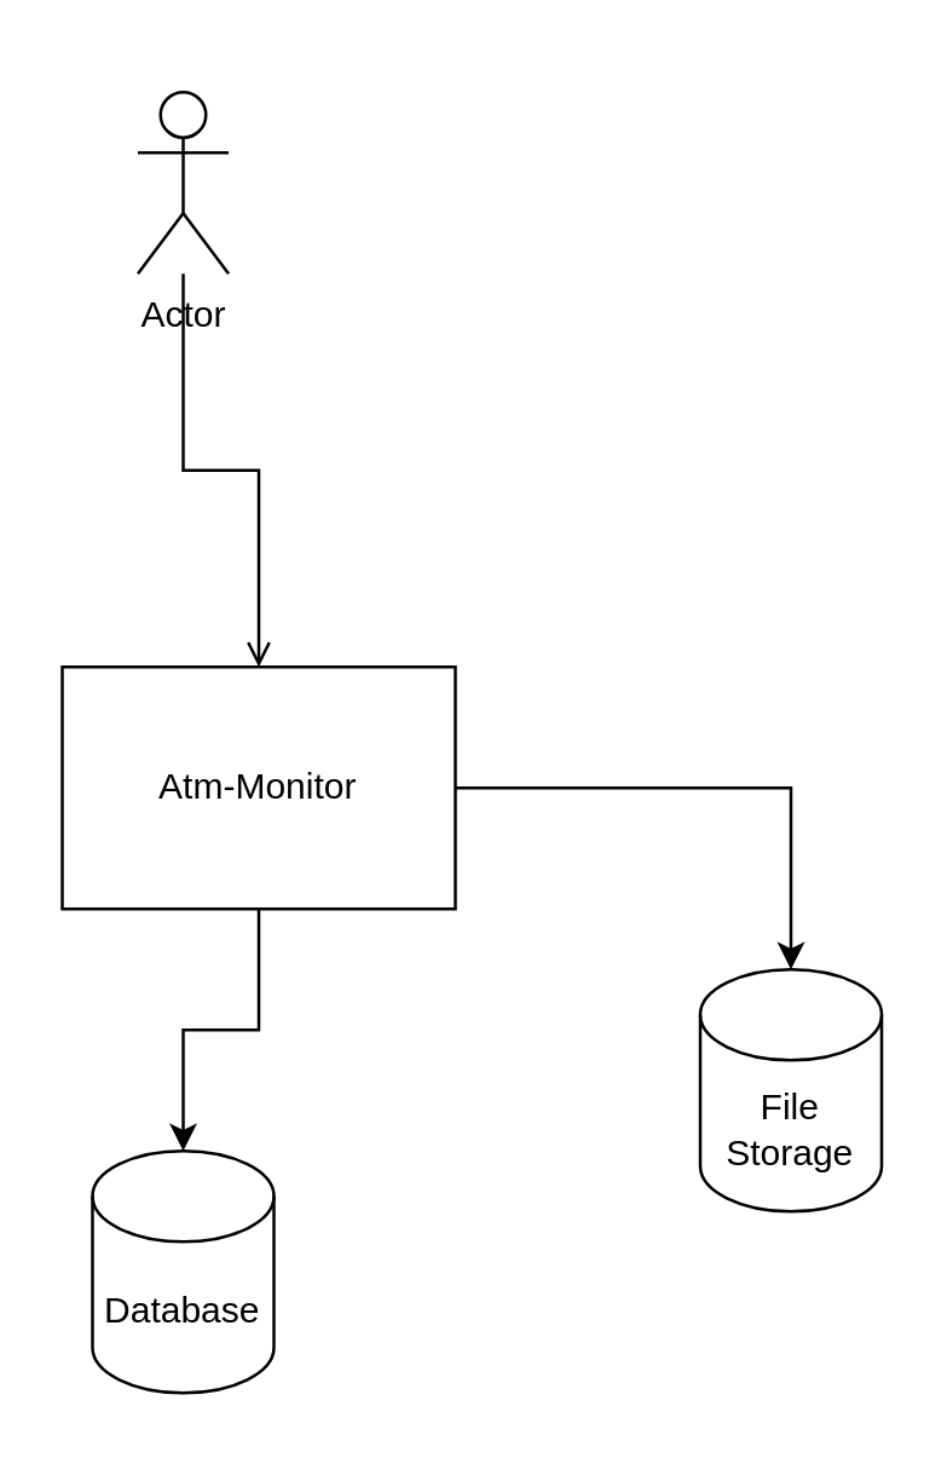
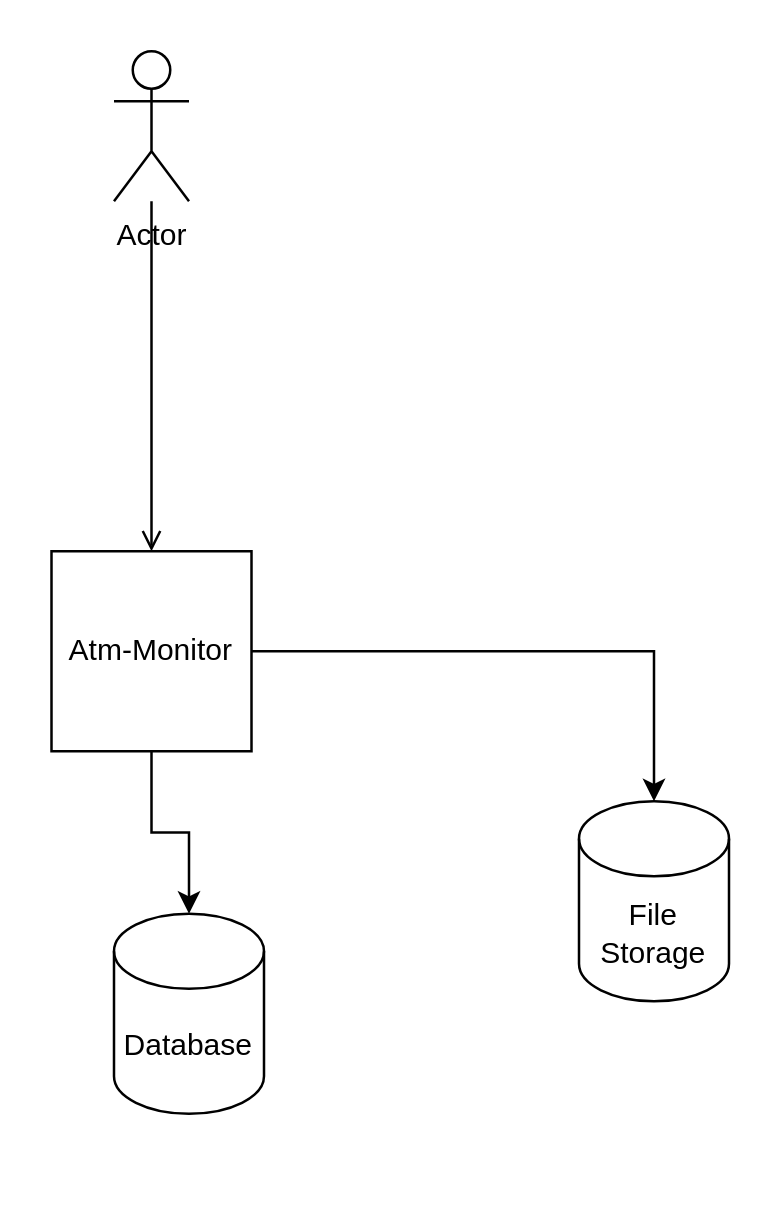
- <mxCell id="3" value="Actor" style="shape=umlActor;verticalLabelPosition=bottom;verticalAlign=top;html=1;outlineConnect=0;" vertex="1" parent="1"><mxGeometry x="45" y="30" width="30" height="60" as="geometry" /></mxCell>
+ <mxCell id="3" value="Actor" style="shape=umlActor;verticalLabelPosition=bottom;verticalAlign=top;html=1;outlineConnect=0;" vertex="1" parent="1"><mxGeometry x="45" y="20" width="30" height="60" as="geometry" /></mxCell>
- <mxCell id="6" value="Atm-Monitor" style="whiteSpace=wrap;html=1;aspect=fixed;" vertex="1" parent="1"><mxGeometry x="20" y="220" width="130" height="80" as="geometry" /></mxCell>
+ <mxCell id="6" value="Atm-Monitor" style="whiteSpace=wrap;html=1;aspect=fixed;" vertex="1" parent="1"><mxGeometry x="20" y="220" width="80" height="80" as="geometry" /></mxCell>
- <mxCell id="7" value="Database" style="shape=cylinder3;whiteSpace=wrap;html=1;boundedLbl=1;backgroundOutline=1;size=15;" vertex="1" parent="1"><mxGeometry x="30" y="380" width="60" height="80" as="geometry" /></mxCell>
+ <mxCell id="7" value="Database" style="shape=cylinder3;whiteSpace=wrap;html=1;boundedLbl=1;backgroundOutline=1;size=15;" vertex="1" parent="1"><mxGeometry x="45" y="365" width="60" height="80" as="geometry" /></mxCell>
